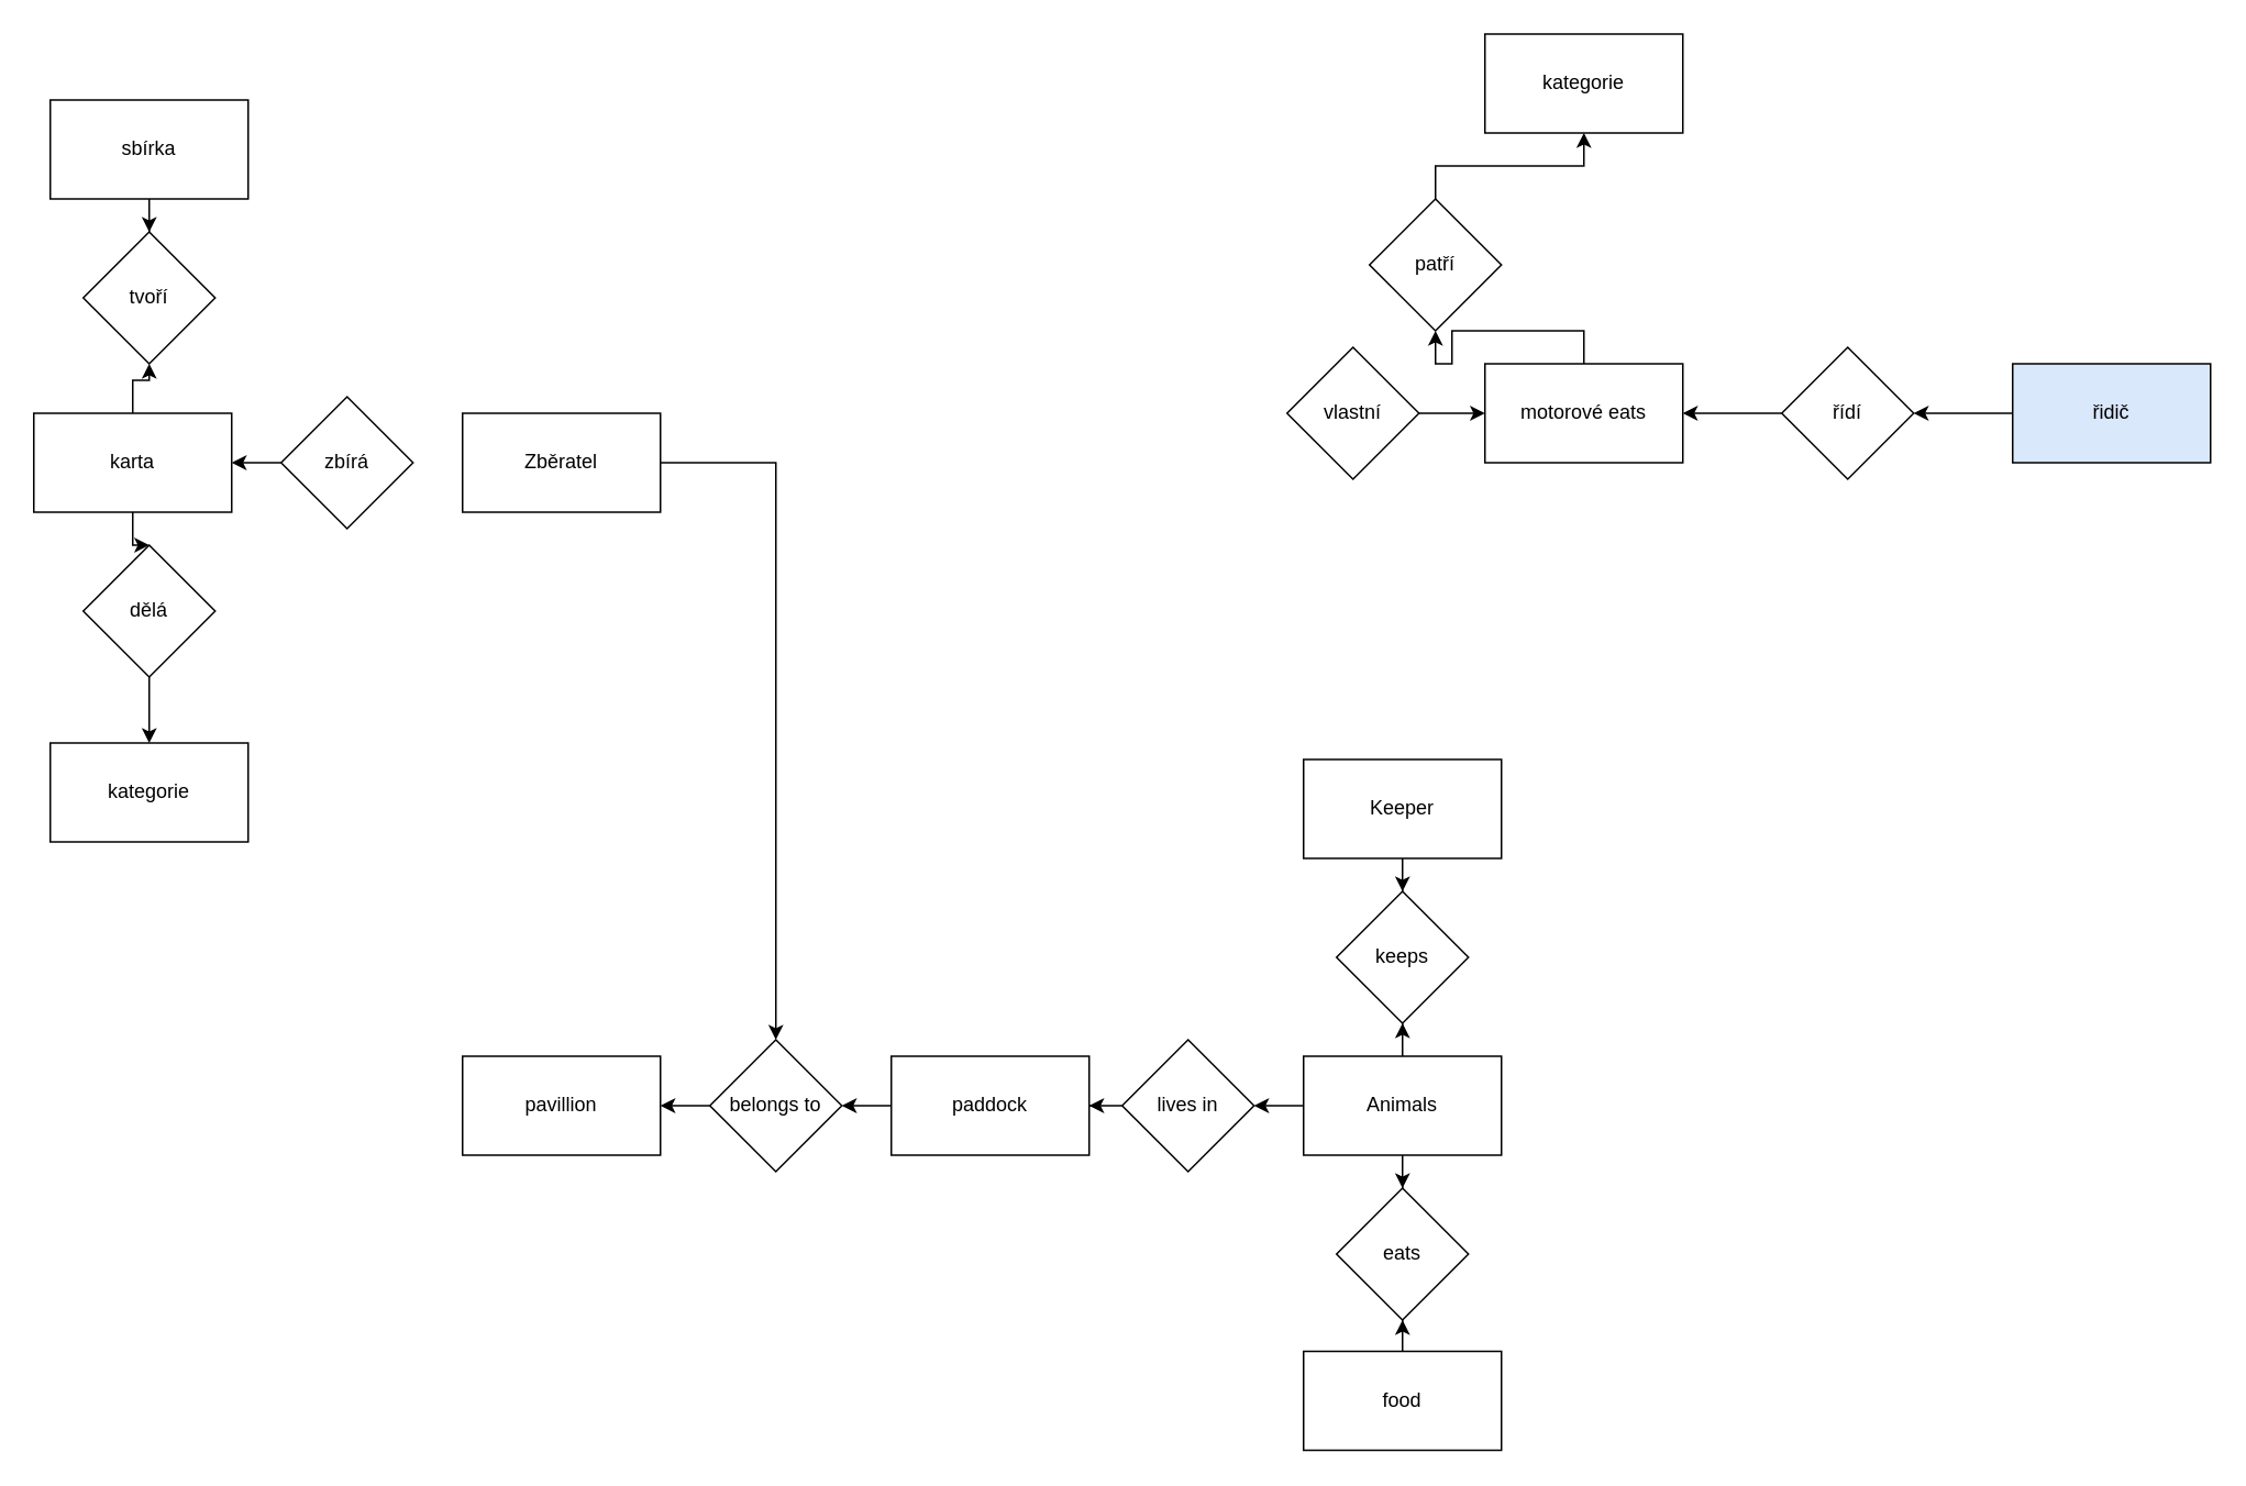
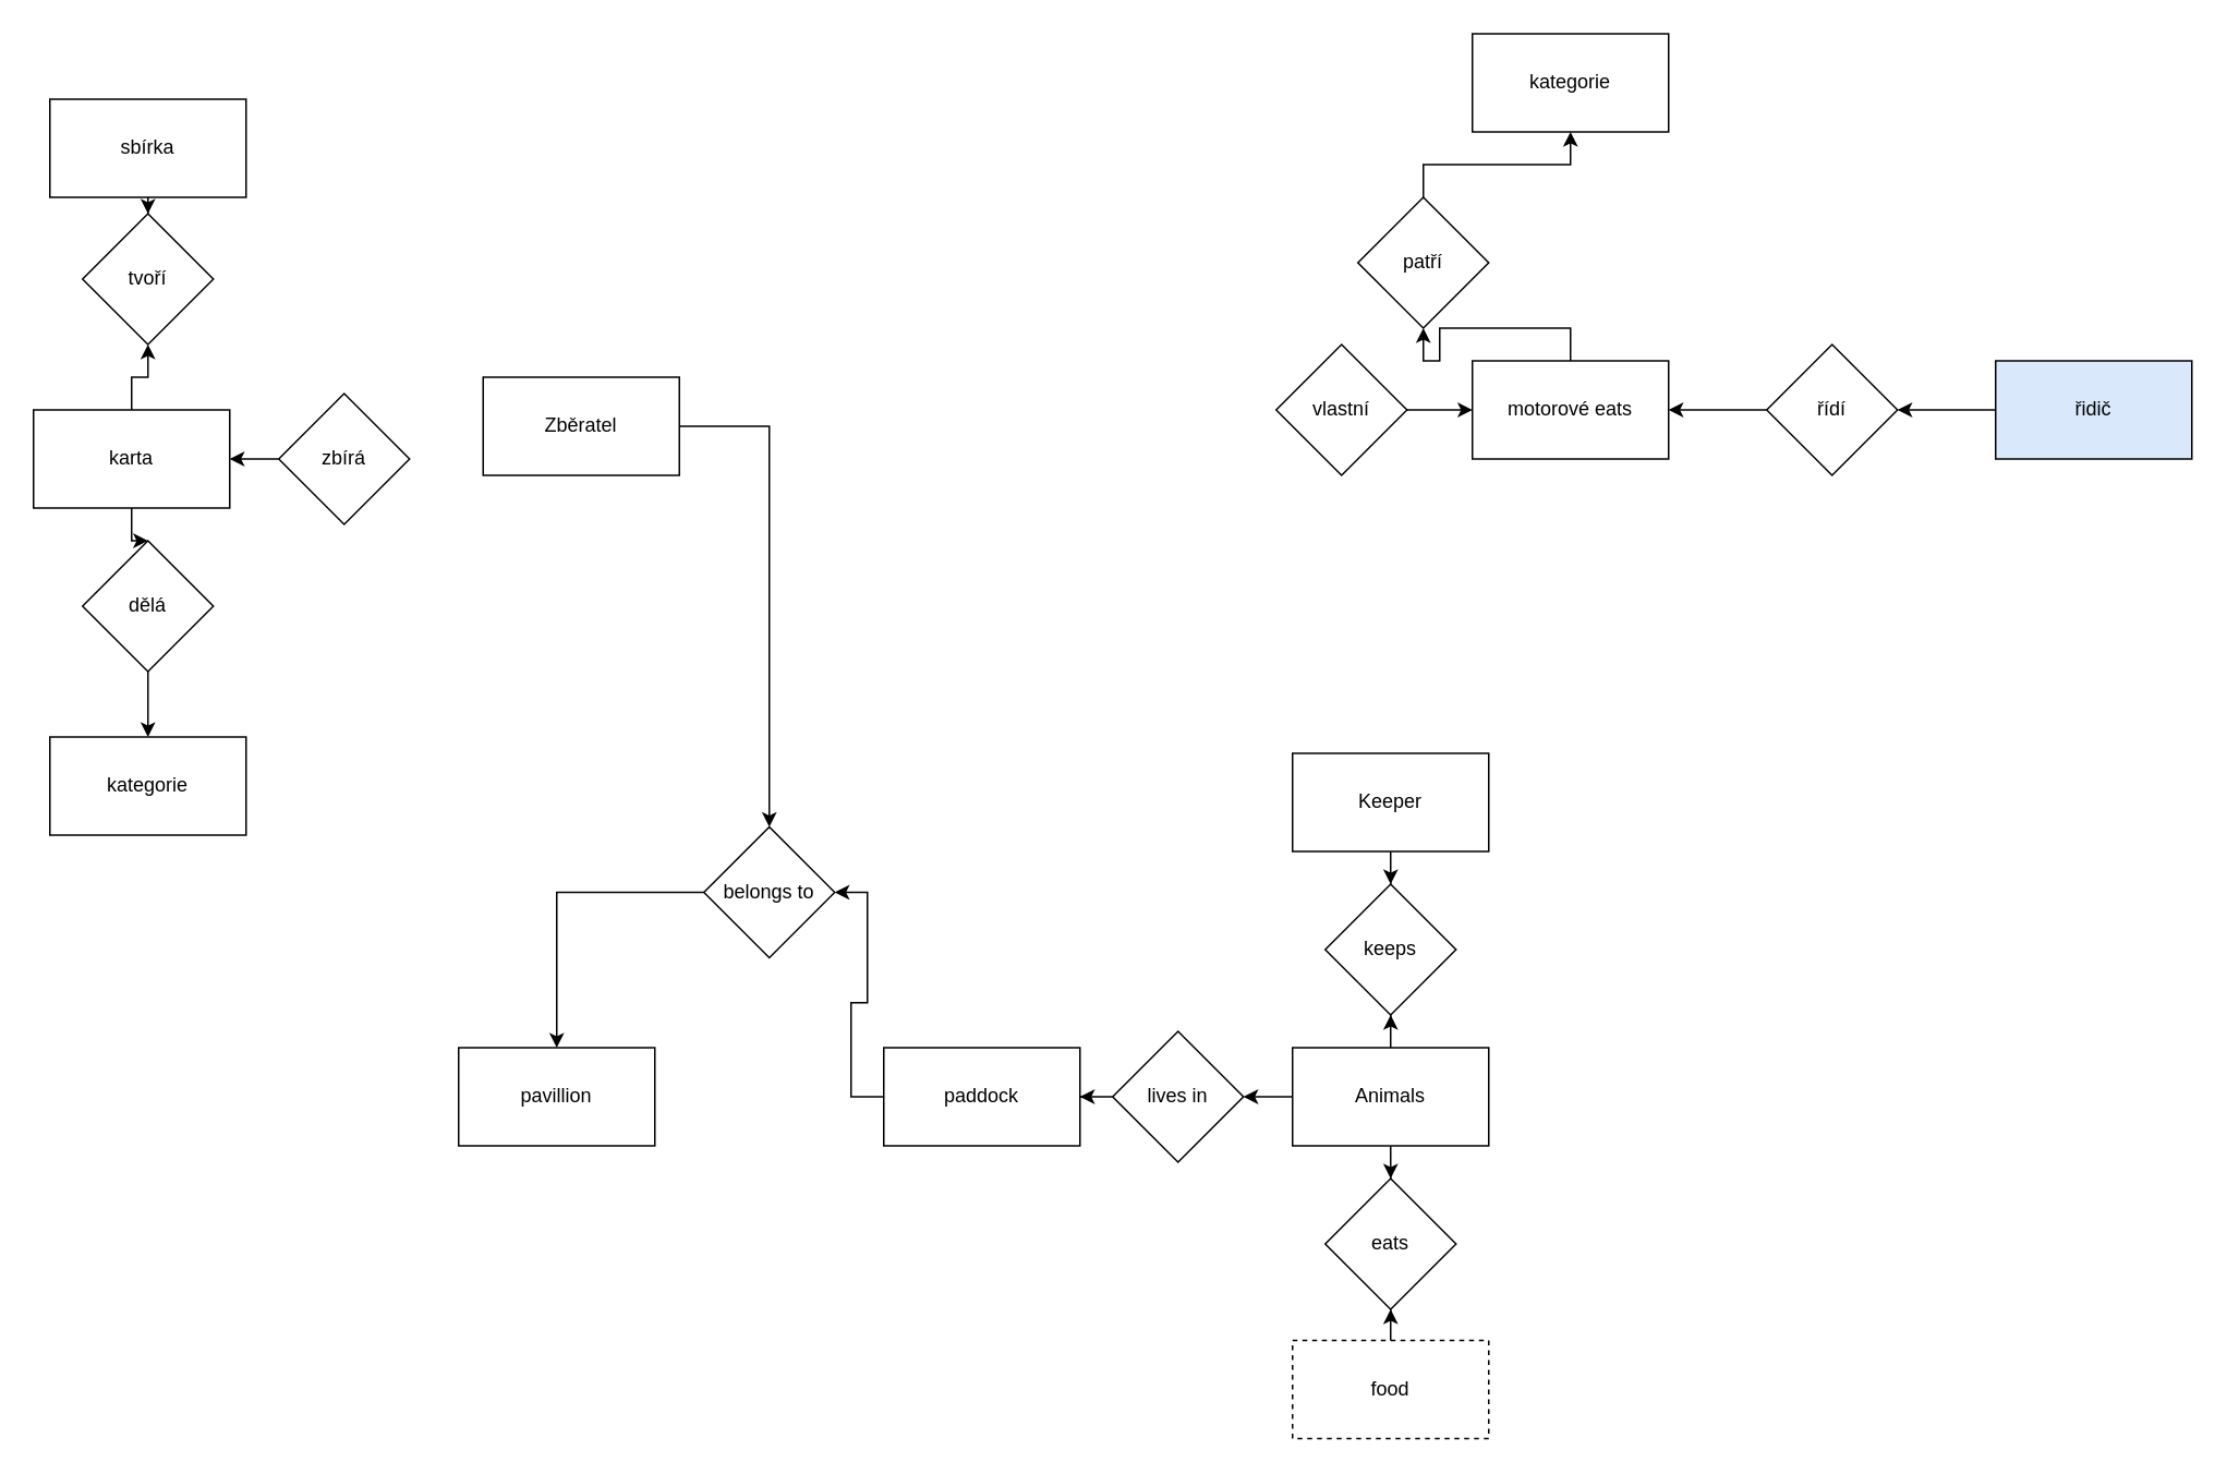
- <mxCell id="31" value="tvoří" style="rhombus;whiteSpace=wrap;html=1;" vertex="1" parent="1"><mxGeometry x="50" y="140" width="80" height="80" as="geometry" /></mxCell>
+ <mxCell id="31" value="tvoří" style="rhombus;whiteSpace=wrap;html=1;" vertex="1" parent="1"><mxGeometry x="50" y="130" width="80" height="80" as="geometry" /></mxCell>
- <mxCell id="25" value="Zběratel" style="rounded=0;whiteSpace=wrap;html=1;" vertex="1" parent="1"><mxGeometry x="280" y="250" width="120" height="60" as="geometry" /></mxCell>
+ <mxCell id="25" value="Zběratel" style="rounded=0;whiteSpace=wrap;html=1;" vertex="1" parent="1"><mxGeometry x="295" y="230" width="120" height="60" as="geometry" /></mxCell>
- <mxCell id="18" value="belongs to" style="rhombus;whiteSpace=wrap;html=1;" vertex="1" parent="1"><mxGeometry y="630" width="80" height="80" as="geometry" x="430" /></mxCell>
+ <mxCell id="18" value="belongs to" style="rhombus;whiteSpace=wrap;html=1;" vertex="1" parent="1"><mxGeometry x="430" y="505" width="80" height="80" as="geometry" /></mxCell>
- <mxCell id="12" value="food" style="rounded=0;whiteSpace=wrap;html=1;" vertex="1" parent="1"><mxGeometry x="790" y="819" width="120" height="60" as="geometry" /></mxCell>
+ <mxCell id="12" value="food" style="rounded=0;whiteSpace=wrap;html=1;dashed=1;" vertex="1" parent="1"><mxGeometry x="790" y="819" width="120" height="60" as="geometry" /></mxCell>
